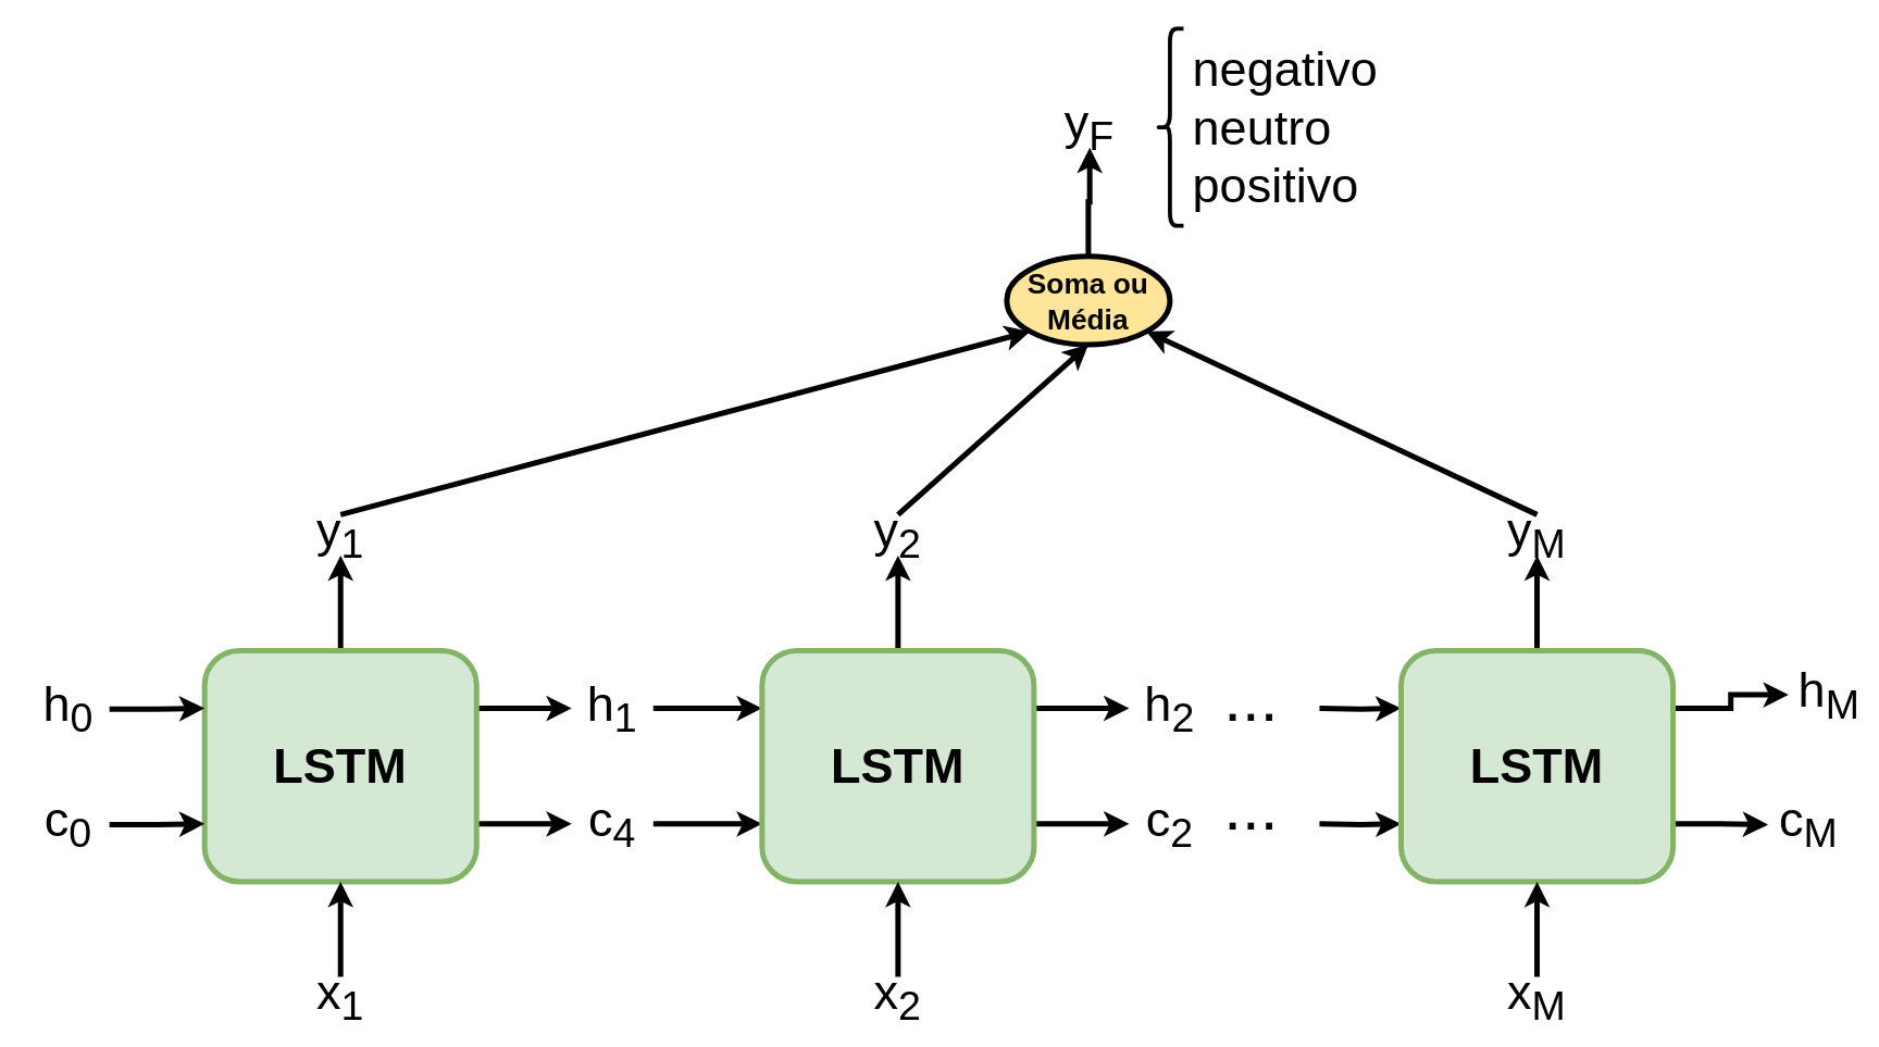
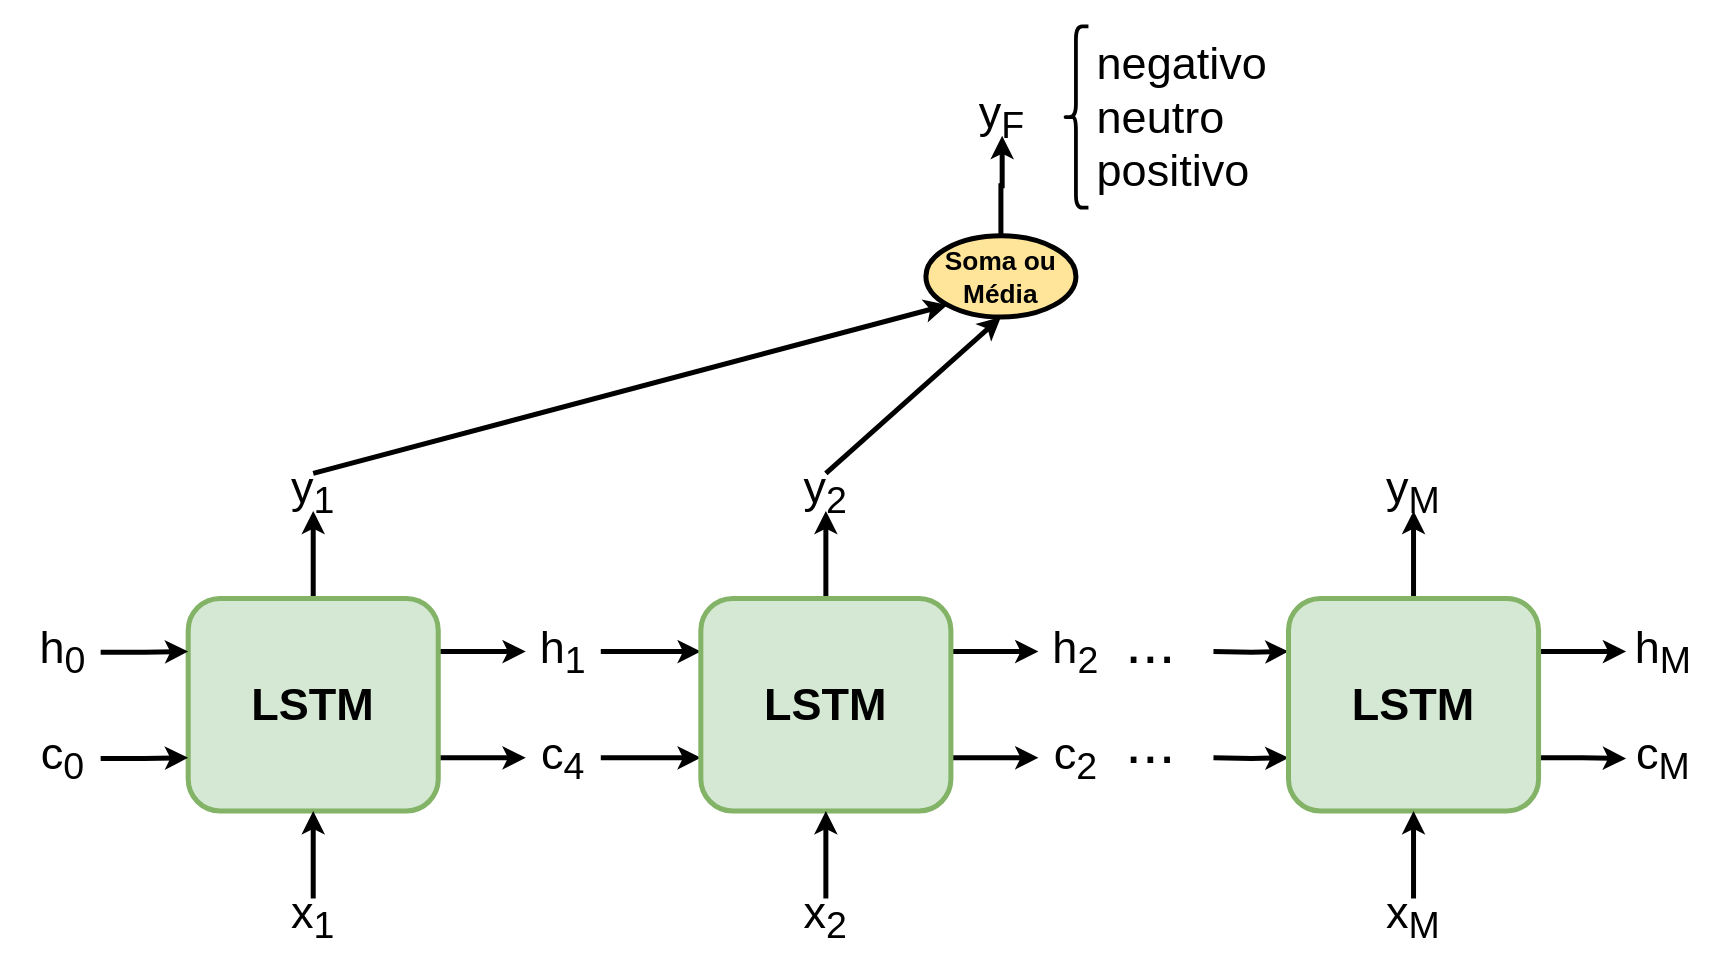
- <mxCell id="45" value="" style="endArrow=classic;html=1;rounded=0;exitX=0.5;exitY=0;exitDx=0;exitDy=0;entryX=1;entryY=1;entryDx=0;entryDy=0;strokeWidth=4;" edge="1" parent="1" source="30" target="43"><mxGeometry width="50" height="50" relative="1" as="geometry"><mxPoint x="270" y="398" as="sourcePoint" /><mxPoint x="765" y="268" as="targetPoint" /></mxGeometry></mxCell>
- <mxCell id="33" value="h&lt;sub&gt;M&lt;/sub&gt;" style="text;html=1;align=center;verticalAlign=middle;whiteSpace=wrap;rounded=0;fontSize=36;" vertex="1" parent="1"><mxGeometry x="1315" y="495.5" width="60" height="30" as="geometry" /></mxCell>
+ <mxCell id="33" value="h&lt;sub&gt;M&lt;/sub&gt;" style="text;html=1;align=center;verticalAlign=middle;whiteSpace=wrap;rounded=0;fontSize=36;" vertex="1" parent="1"><mxGeometry x="1300" y="505.5" width="60" height="30" as="geometry" /></mxCell>
